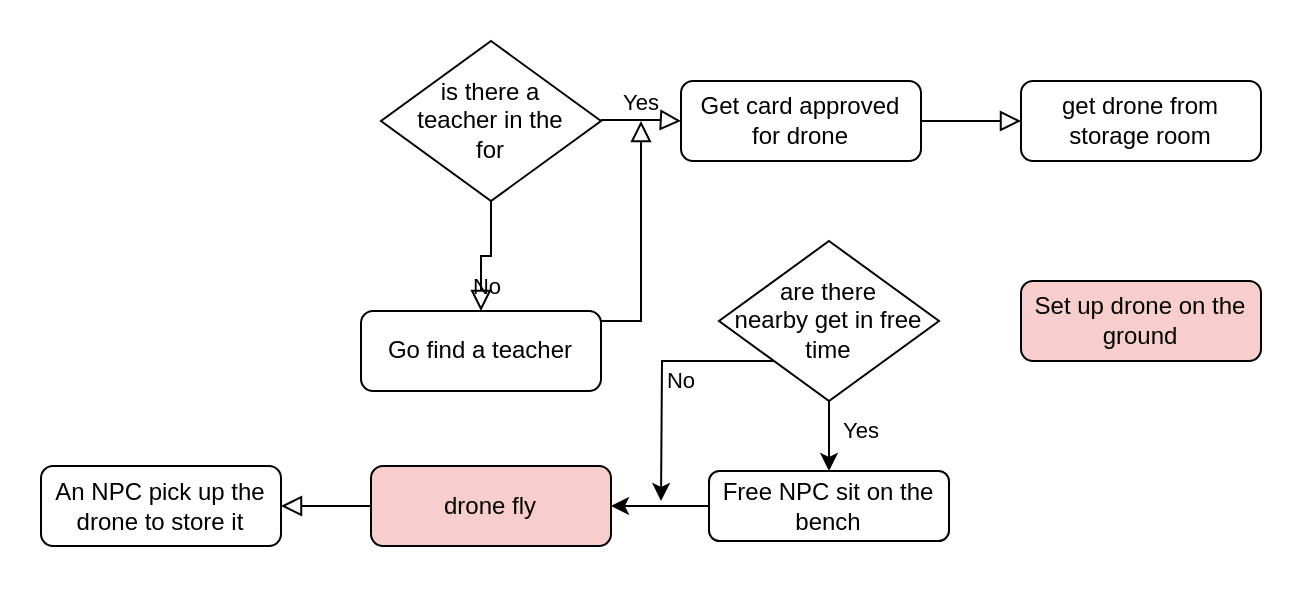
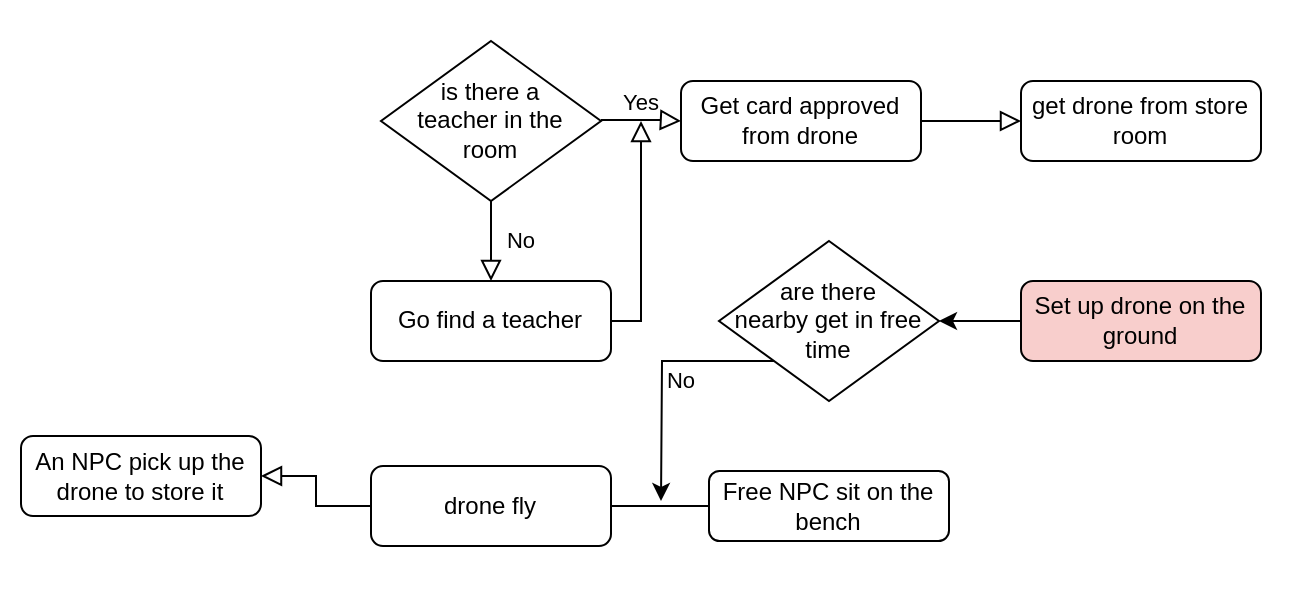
- <mxCell id="12" value="&lt;div&gt;is there a &lt;br&gt;&lt;/div&gt;&lt;div&gt;teacher in the &lt;br&gt;&lt;/div&gt;&lt;div&gt;for&lt;br&gt;&lt;/div&gt;" style="rhombus;whiteSpace=wrap;html=1;" vertex="1" parent="1"><mxGeometry x="190" y="20" width="110" height="80" as="geometry" /></mxCell>
+ <mxCell id="12" value="&lt;div&gt;is there a &lt;br&gt;&lt;/div&gt;&lt;div&gt;teacher in the &lt;br&gt;&lt;/div&gt;&lt;div&gt;room&lt;br&gt;&lt;/div&gt;" style="rhombus;whiteSpace=wrap;html=1;" vertex="1" parent="1"><mxGeometry x="190" y="20" width="110" height="80" as="geometry" /></mxCell>
- <mxCell id="3" value="&lt;div&gt;Get card approved&lt;/div&gt;&lt;div&gt;for drone&lt;br&gt;&lt;/div&gt;" style="rounded=1;whiteSpace=wrap;html=1;fontSize=12;glass=0;strokeWidth=1;shadow=0;" parent="1" vertex="1"><mxGeometry x="340" y="40" width="120" height="40" as="geometry" /></mxCell>
+ <mxCell id="3" value="&lt;div&gt;Get card approved&lt;/div&gt;&lt;div&gt;from drone&lt;br&gt;&lt;/div&gt;" style="rounded=1;whiteSpace=wrap;html=1;fontSize=12;glass=0;strokeWidth=1;shadow=0;" parent="1" vertex="1"><mxGeometry x="340" y="40" width="120" height="40" as="geometry" /></mxCell>
- <mxCell id="5" value="get drone from storage room" style="rounded=1;whiteSpace=wrap;html=1;fontSize=12;glass=0;strokeWidth=1;shadow=0;" parent="1" vertex="1"><mxGeometry x="510" y="40" width="120" height="40" as="geometry" /></mxCell>
+ <mxCell id="5" value="get drone from store room" style="rounded=1;whiteSpace=wrap;html=1;fontSize=12;glass=0;strokeWidth=1;shadow=0;" parent="1" vertex="1"><mxGeometry x="510" y="40" width="120" height="40" as="geometry" /></mxCell>
+ <mxCell id="6" value="" style="edgeStyle=orthogonalEdgeStyle;rounded=0;orthogonalLoop=1;jettySize=auto;html=1;" edge="1" parent="1" source="7" target="17"><mxGeometry relative="1" as="geometry" /></mxCell>
- <mxCell id="2" value="Go find a teacher" style="rounded=1;whiteSpace=wrap;html=1;fontSize=12;glass=0;strokeWidth=1;shadow=0;" parent="1" vertex="1"><mxGeometry x="180" y="155" width="120" height="40" as="geometry" /></mxCell>
+ <mxCell id="2" value="Go find a teacher" style="rounded=1;whiteSpace=wrap;html=1;fontSize=12;glass=0;strokeWidth=1;shadow=0;" parent="1" vertex="1"><mxGeometry x="185" y="140" width="120" height="40" as="geometry" /></mxCell>
- <mxCell id="15" value="Yes" style="edgeStyle=orthogonalEdgeStyle;rounded=0;orthogonalLoop=1;jettySize=auto;html=1;" edge="1" parent="1" source="17" target="19"><mxGeometry x="0.111" y="16" relative="1" as="geometry"><mxPoint as="offset" /></mxGeometry></mxCell>
- <mxCell id="10" value="An NPC pick up the drone to store it" style="rounded=1;whiteSpace=wrap;html=1;fontSize=12;glass=0;strokeWidth=1;shadow=0;" parent="1" vertex="1"><mxGeometry x="20" y="232.5" width="120" height="40" as="geometry" /></mxCell>
+ <mxCell id="10" value="An NPC pick up the drone to store it" style="rounded=1;whiteSpace=wrap;html=1;fontSize=12;glass=0;strokeWidth=1;shadow=0;" parent="1" vertex="1"><mxGeometry x="10" y="217.5" width="120" height="40" as="geometry" /></mxCell>
- <mxCell id="8" value="drone fly" style="rounded=1;whiteSpace=wrap;html=1;fontSize=12;glass=0;strokeWidth=1;shadow=0;fillColor=#f8cecc;" parent="1" vertex="1"><mxGeometry x="185" y="232.5" width="120" height="40" as="geometry" /></mxCell>
+ <mxCell id="8" value="drone fly" style="rounded=1;whiteSpace=wrap;html=1;fontSize=12;glass=0;strokeWidth=1;shadow=0;" parent="1" vertex="1"><mxGeometry x="185" y="232.5" width="120" height="40" as="geometry" /></mxCell>
- <mxCell id="18" value="" style="edgeStyle=orthogonalEdgeStyle;rounded=0;orthogonalLoop=1;jettySize=auto;html=1;" edge="1" parent="1" source="19" target="8"><mxGeometry relative="1" as="geometry" /></mxCell>
+ <mxCell id="18" value="" style="edgeStyle=orthogonalEdgeStyle;rounded=0;orthogonalLoop=1;jettySize=auto;html=1;endArrow=none;" edge="1" parent="1" source="19" target="8"><mxGeometry relative="1" as="geometry" /></mxCell>
